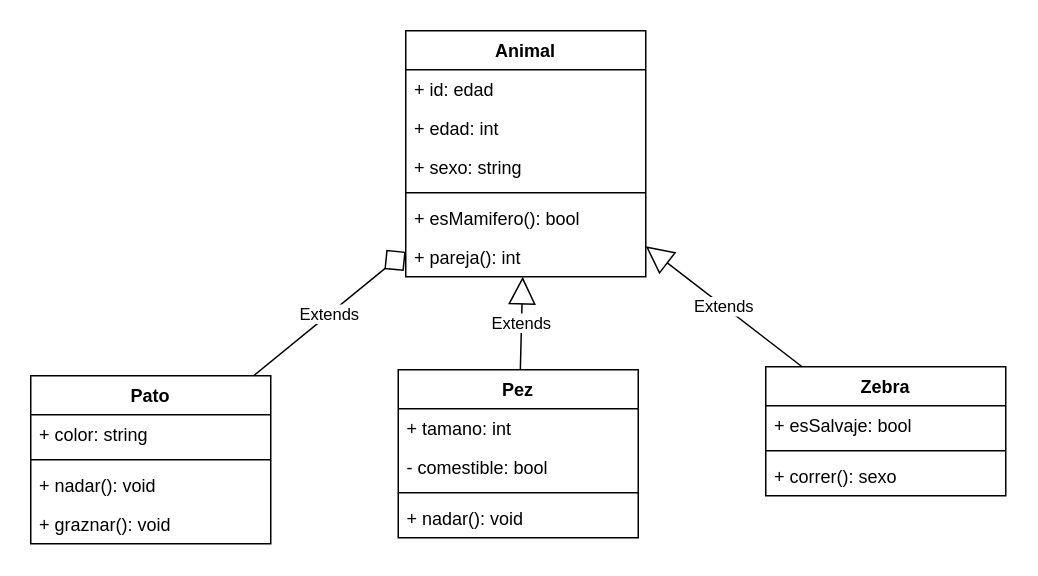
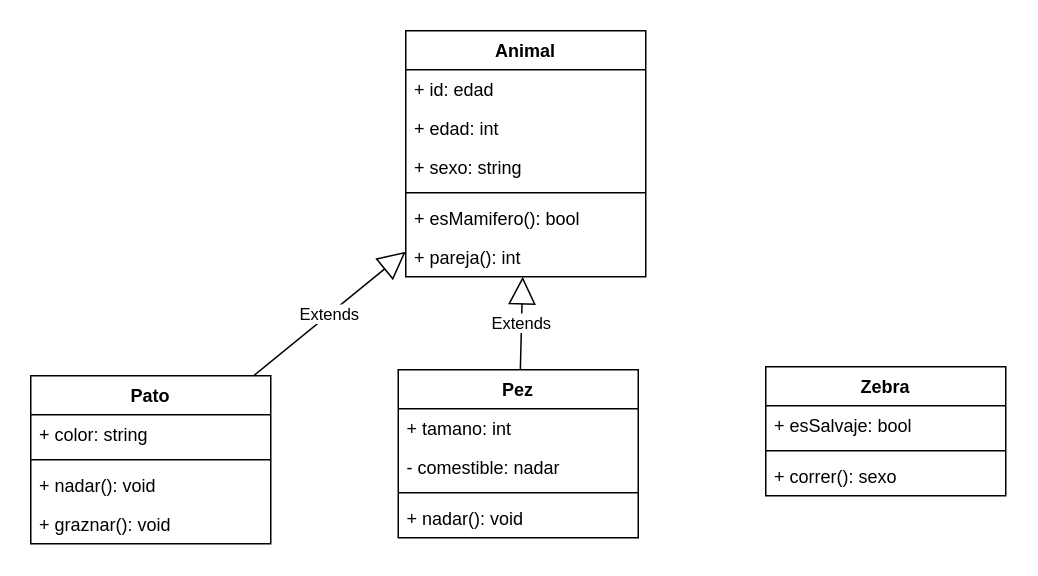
- <mxCell id="23" value="Extends" style="endArrow=diamond;endSize=16;endFill=0;html=1;" edge="1" parent="1" source="9" target="2"><mxGeometry width="160" relative="1" as="geometry"><mxPoint x="40" y="170" as="sourcePoint" /><mxPoint x="200" y="170" as="targetPoint" /></mxGeometry></mxCell>
+ <mxCell id="23" value="Extends" style="endArrow=block;endSize=16;endFill=0;html=1;" edge="1" parent="1" source="9" target="2"><mxGeometry width="160" relative="1" as="geometry"><mxPoint x="40" y="170" as="sourcePoint" /><mxPoint x="200" y="170" as="targetPoint" /></mxGeometry></mxCell>
- <mxCell id="25" value="Extends" style="endArrow=block;endSize=16;endFill=0;html=1;" edge="1" parent="1" source="19" target="2"><mxGeometry width="160" relative="1" as="geometry"><mxPoint x="430" y="410" as="sourcePoint" /><mxPoint x="590" y="410" as="targetPoint" /></mxGeometry></mxCell>
- <mxCell id="16" value="- comestible: bool" style="text;strokeColor=none;fillColor=none;align=left;verticalAlign=top;spacingLeft=4;spacingRight=4;overflow=hidden;rotatable=0;points=[[0,0.5],[1,0.5]];portConstraint=eastwest;" vertex="1" parent="14"><mxGeometry y="52" width="160" height="26" as="geometry" /></mxCell>
+ <mxCell id="16" value="- comestible: nadar" style="text;strokeColor=none;fillColor=none;align=left;verticalAlign=top;spacingLeft=4;spacingRight=4;overflow=hidden;rotatable=0;points=[[0,0.5],[1,0.5]];portConstraint=eastwest;" vertex="1" parent="14"><mxGeometry y="52" width="160" height="26" as="geometry" /></mxCell>
